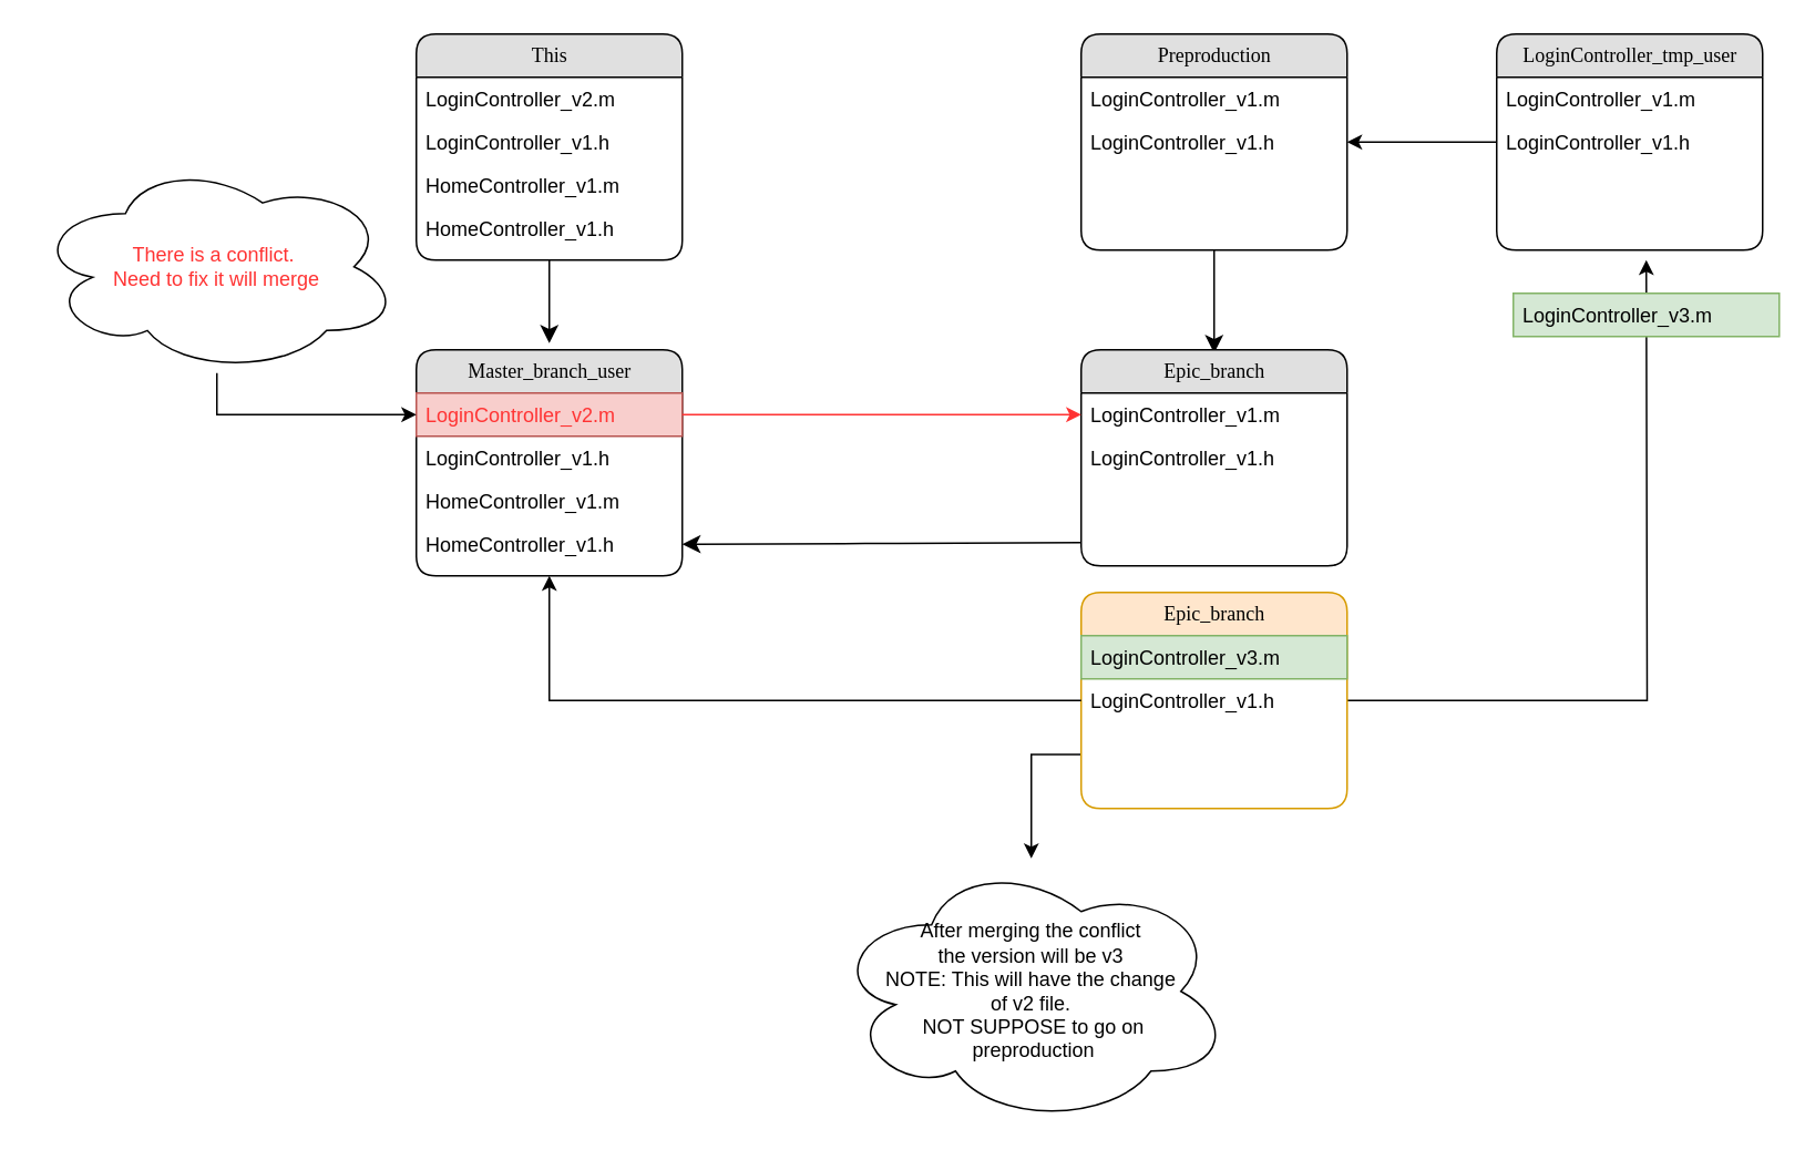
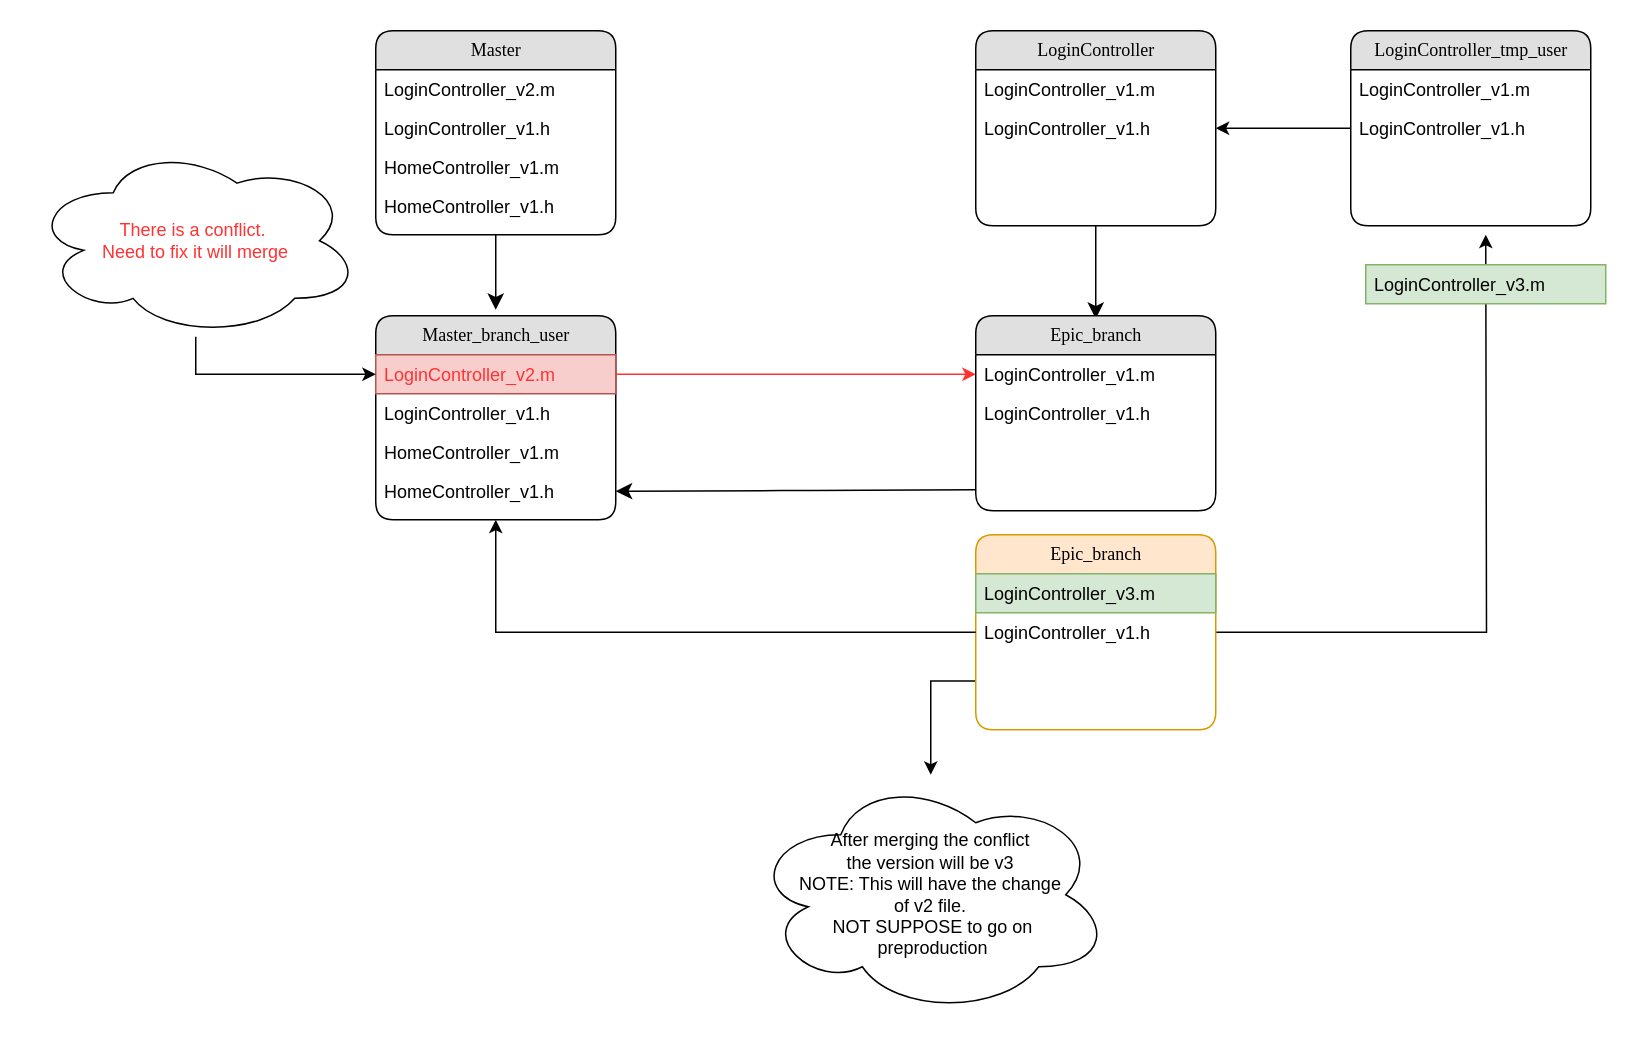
- <mxCell id="2" value="This" style="swimlane;html=1;fontStyle=0;childLayout=stackLayout;horizontal=1;startSize=26;fillColor=#e0e0e0;horizontalStack=0;resizeParent=1;resizeLast=0;collapsible=1;marginBottom=0;swimlaneFillColor=#ffffff;align=center;rounded=1;shadow=0;comic=0;labelBackgroundColor=none;strokeWidth=1;fontFamily=Verdana;fontSize=12" parent="1" vertex="1"><mxGeometry x="250" y="20" width="160" height="136" as="geometry" /></mxCell>
+ <mxCell id="2" value="Master" style="swimlane;html=1;fontStyle=0;childLayout=stackLayout;horizontal=1;startSize=26;fillColor=#e0e0e0;horizontalStack=0;resizeParent=1;resizeLast=0;collapsible=1;marginBottom=0;swimlaneFillColor=#ffffff;align=center;rounded=1;shadow=0;comic=0;labelBackgroundColor=none;strokeWidth=1;fontFamily=Verdana;fontSize=12" parent="1" vertex="1"><mxGeometry x="250" y="20" width="160" height="136" as="geometry" /></mxCell>
- <mxCell id="7" value="Preproduction" style="swimlane;html=1;fontStyle=0;childLayout=stackLayout;horizontal=1;startSize=26;fillColor=#e0e0e0;horizontalStack=0;resizeParent=1;resizeLast=0;collapsible=1;marginBottom=0;swimlaneFillColor=#ffffff;align=center;rounded=1;shadow=0;comic=0;labelBackgroundColor=none;strokeWidth=1;fontFamily=Verdana;fontSize=12" parent="1" vertex="1"><mxGeometry x="650" y="20" width="160" height="130" as="geometry" /></mxCell>
+ <mxCell id="7" value="LoginController" style="swimlane;html=1;fontStyle=0;childLayout=stackLayout;horizontal=1;startSize=26;fillColor=#e0e0e0;horizontalStack=0;resizeParent=1;resizeLast=0;collapsible=1;marginBottom=0;swimlaneFillColor=#ffffff;align=center;rounded=1;shadow=0;comic=0;labelBackgroundColor=none;strokeWidth=1;fontFamily=Verdana;fontSize=12" parent="1" vertex="1"><mxGeometry x="650" y="20" width="160" height="130" as="geometry" /></mxCell>
